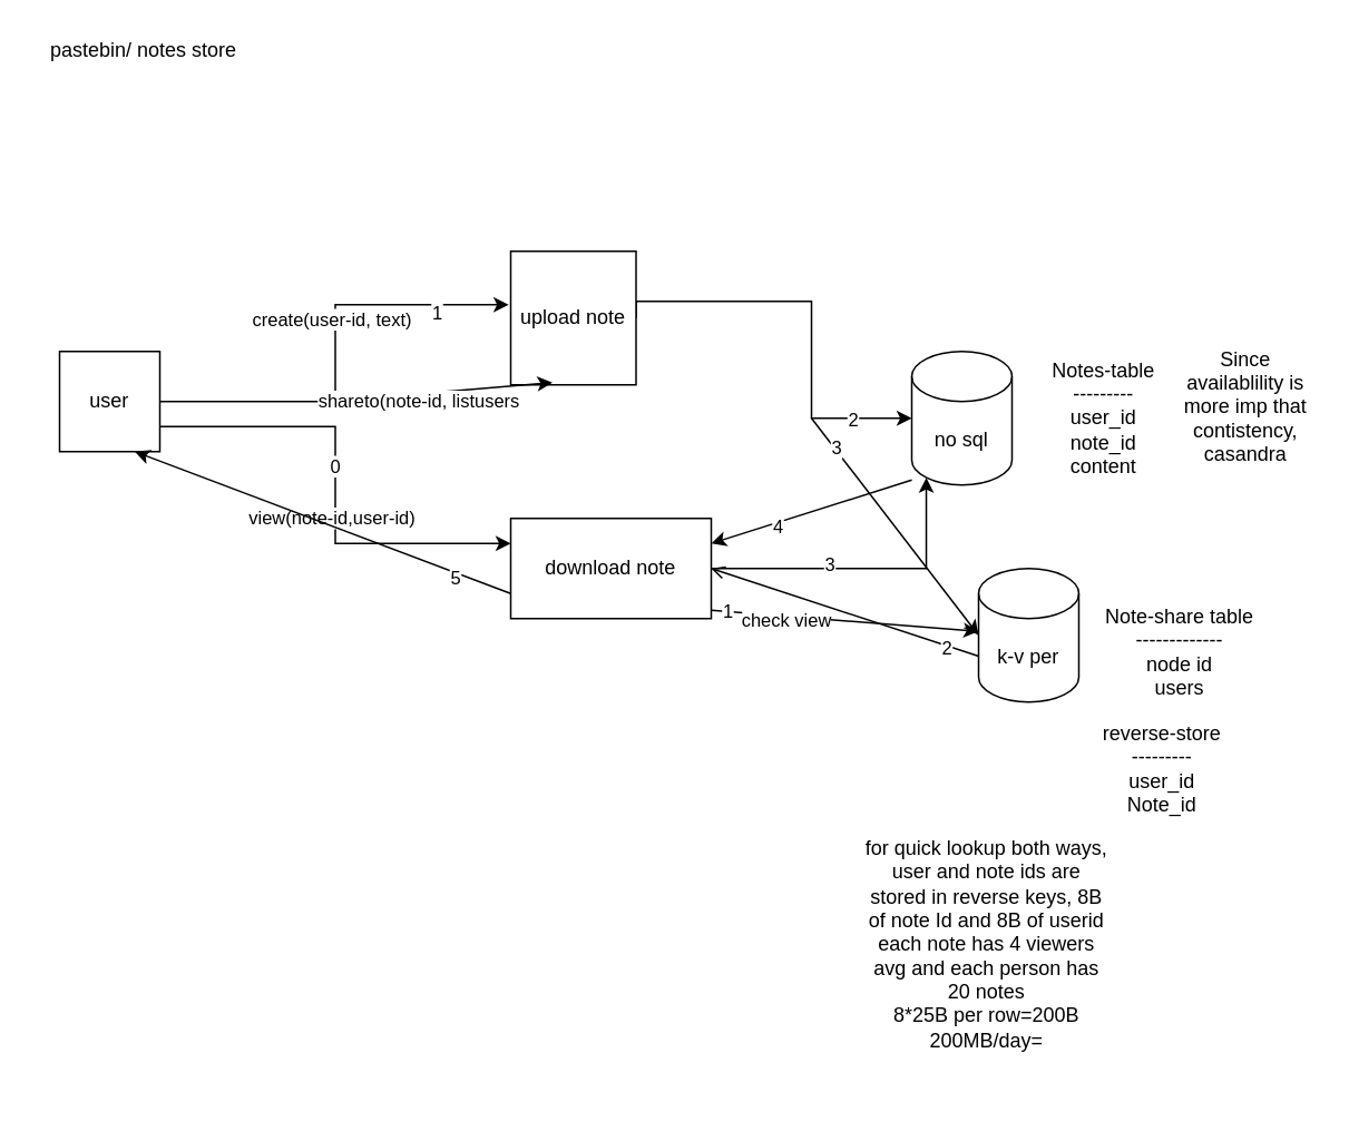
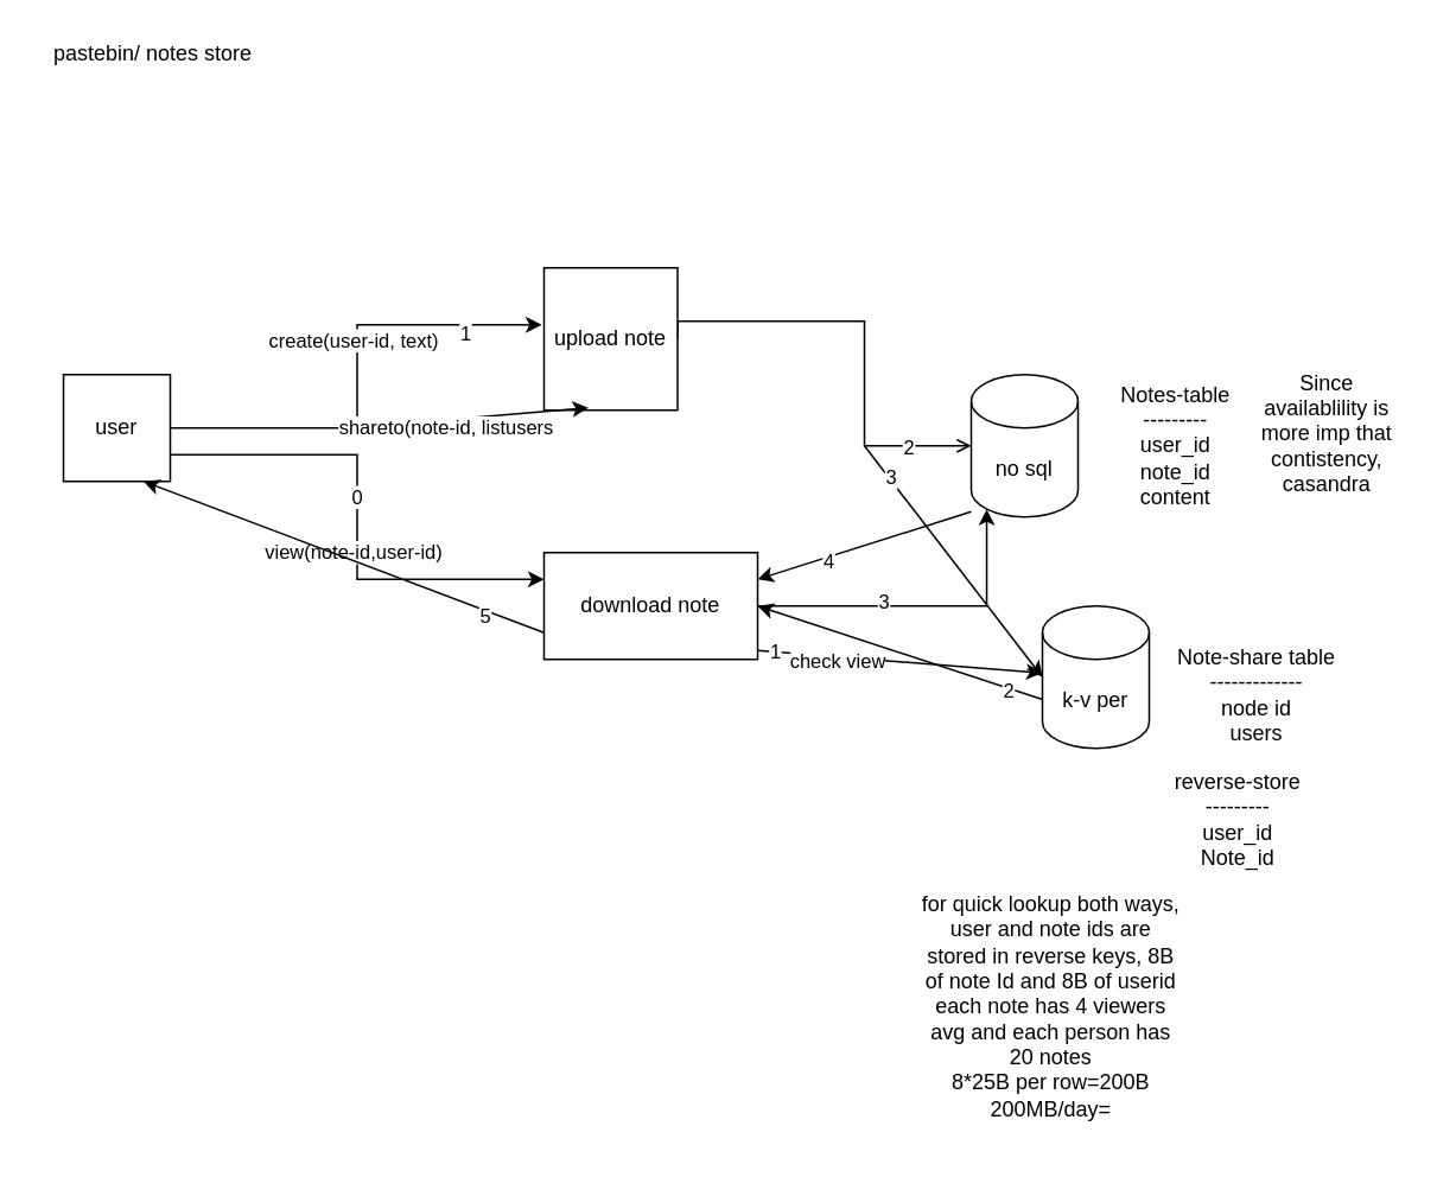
- <mxCell id="6" style="edgeStyle=orthogonalEdgeStyle;rounded=0;orthogonalLoop=1;jettySize=auto;html=1;exitX=1;exitY=0.5;exitDx=0;exitDy=0;" edge="1" parent="1" source="8" target="9"><mxGeometry relative="1" as="geometry"><Array as="points"><mxPoint x="485" y="180" /><mxPoint x="485" y="250" /></Array></mxGeometry></mxCell>
+ <mxCell id="6" style="edgeStyle=orthogonalEdgeStyle;rounded=0;orthogonalLoop=1;jettySize=auto;html=1;exitX=1;exitY=0.5;exitDx=0;exitDy=0;endArrow=open;" edge="1" parent="1" source="8" target="9"><mxGeometry relative="1" as="geometry"><Array as="points"><mxPoint x="485" y="180" /><mxPoint x="485" y="250" /></Array></mxGeometry></mxCell>
- <mxCell id="30" value="" style="endArrow=open;html=1;exitX=0;exitY=0;exitDx=0;exitDy=52.5;exitPerimeter=0;entryX=1;entryY=0.5;entryDx=0;entryDy=0;" edge="1" parent="1" source="12" target="5"><mxGeometry width="50" height="50" relative="1" as="geometry"><mxPoint x="425" y="360" as="sourcePoint" /><mxPoint x="475" y="310" as="targetPoint" /></mxGeometry></mxCell>
+ <mxCell id="30" value="" style="endArrow=classic;html=1;exitX=0;exitY=0;exitDx=0;exitDy=52.5;exitPerimeter=0;entryX=1;entryY=0.5;entryDx=0;entryDy=0;" edge="1" parent="1" source="12" target="5"><mxGeometry width="50" height="50" relative="1" as="geometry"><mxPoint x="425" y="360" as="sourcePoint" /><mxPoint x="475" y="310" as="targetPoint" /></mxGeometry></mxCell>
